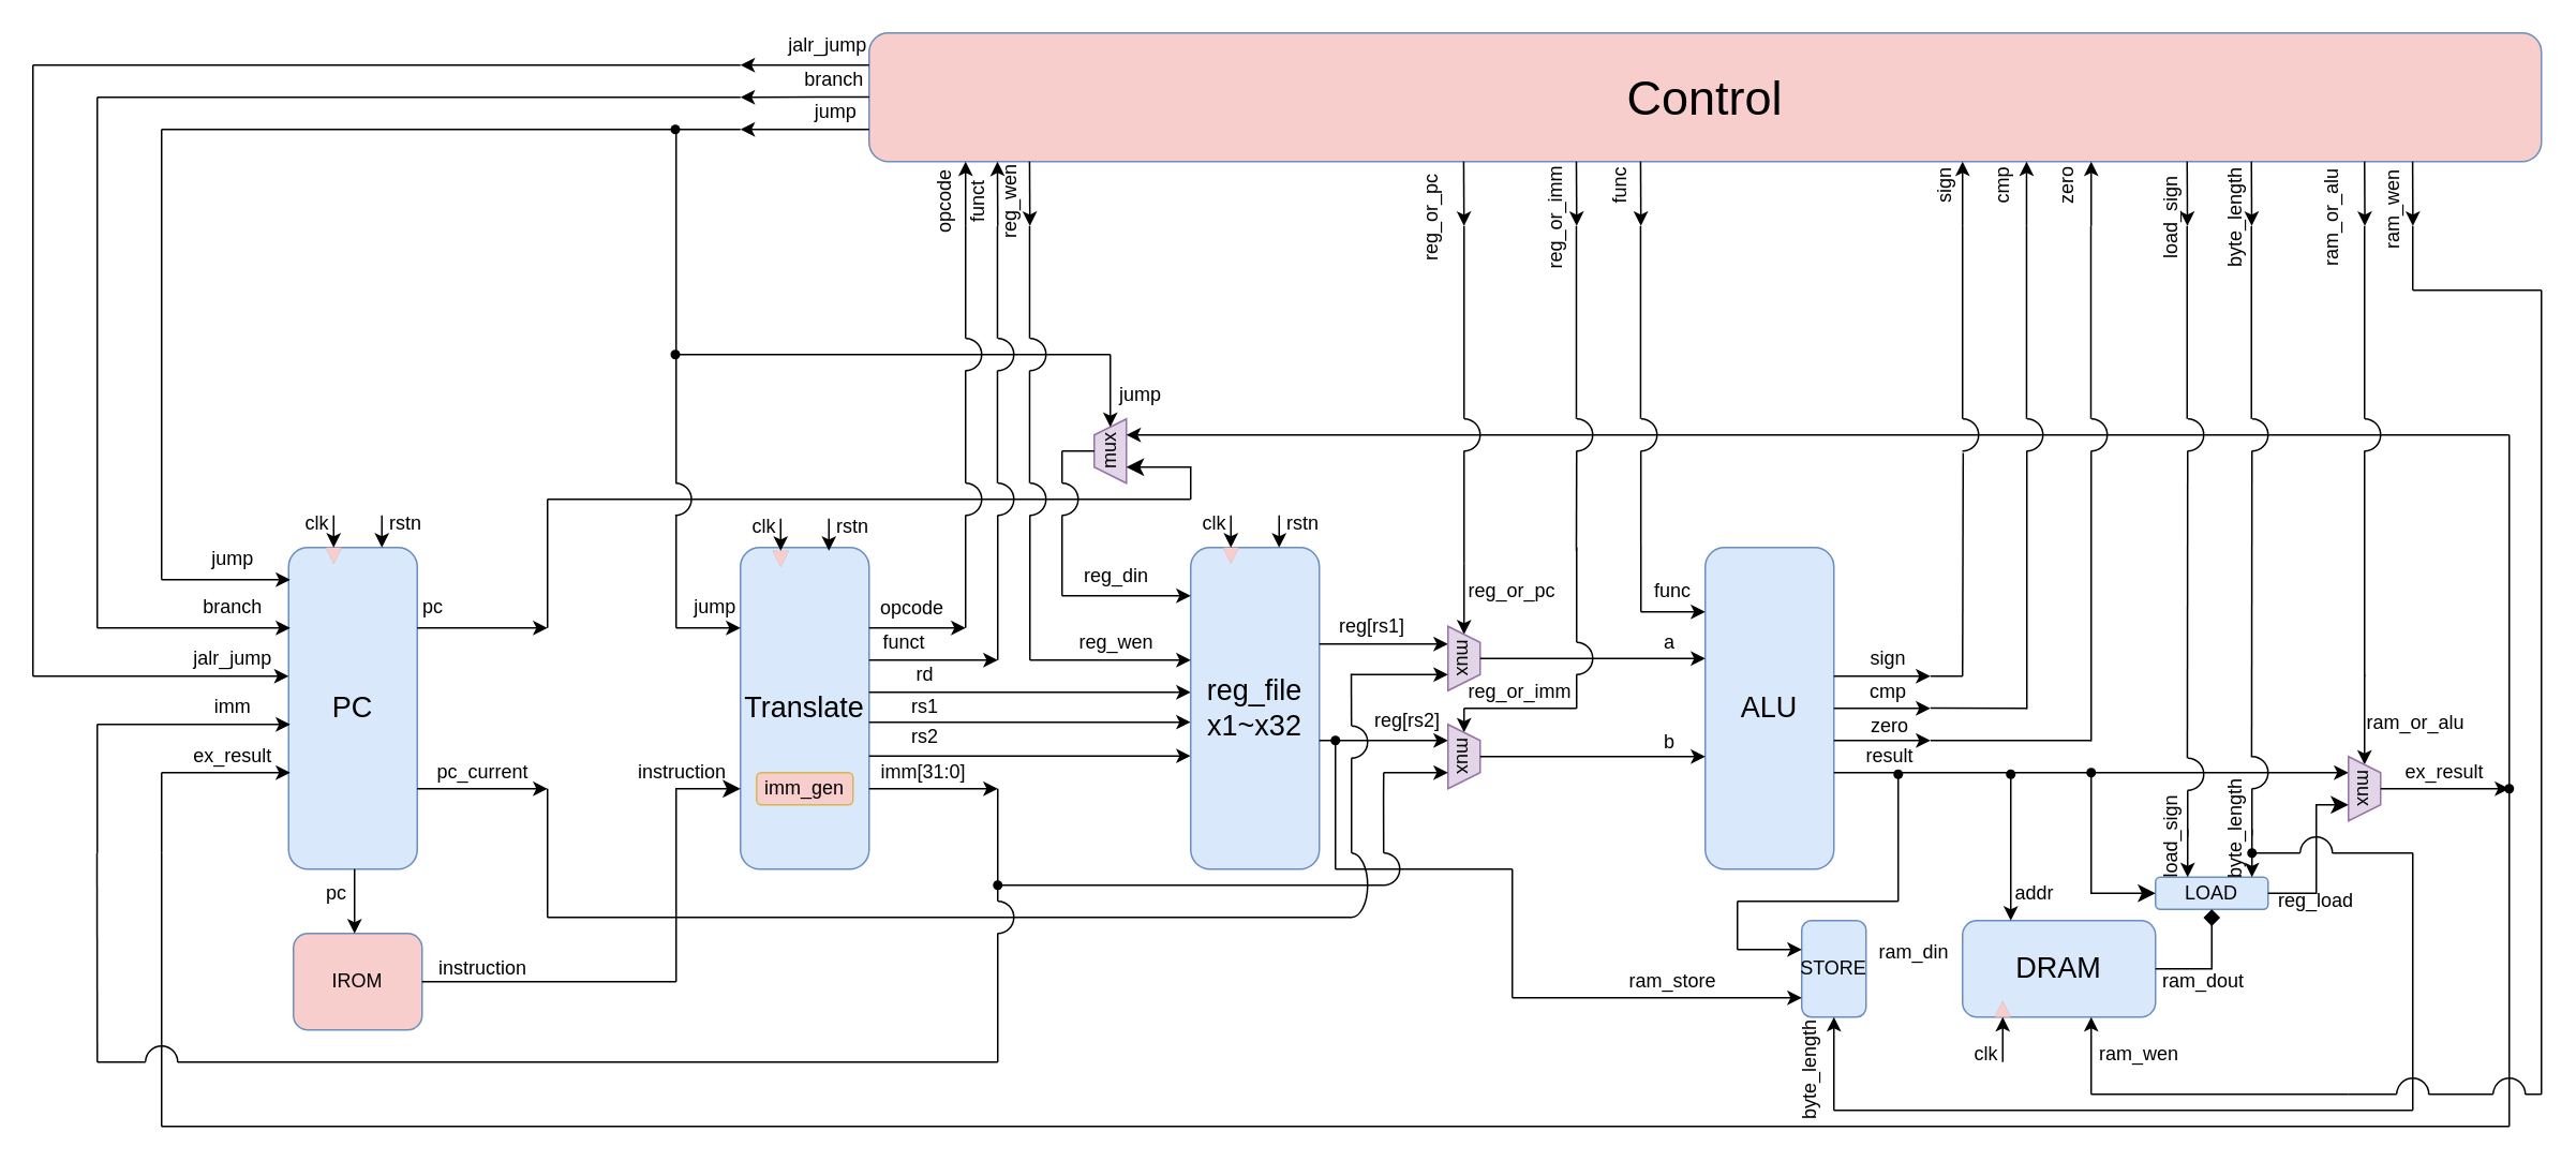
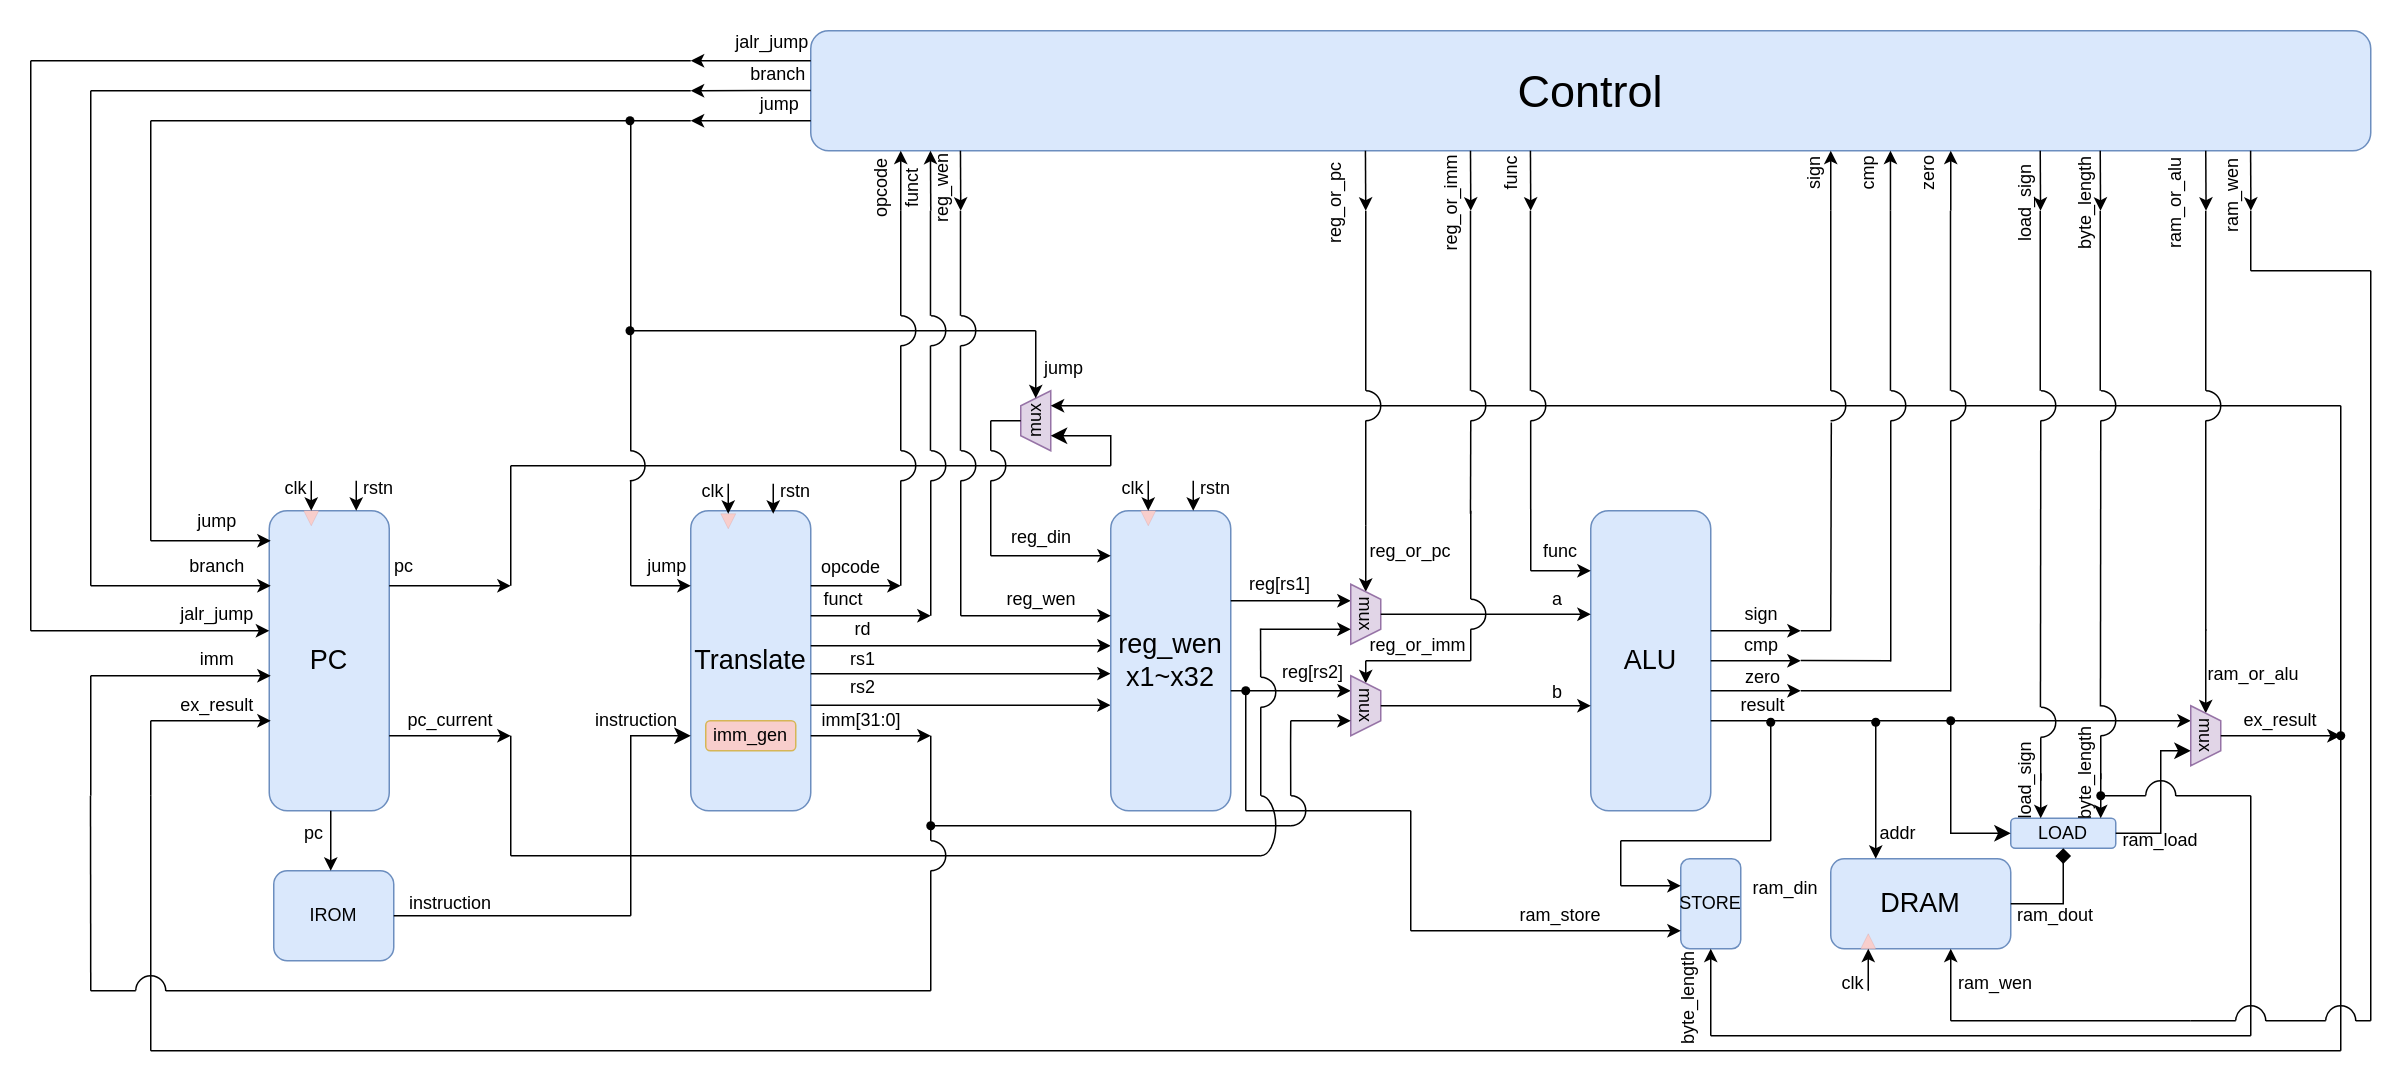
- <mxCell id="142" value="&lt;font style=&quot;font-size: 30px;&quot;&gt;Control&lt;/font&gt;" style="rounded=1;whiteSpace=wrap;html=1;fillColor=#f8cecc;strokeColor=#6c8ebf;" vertex="1" parent="1"><mxGeometry x="540" y="20" width="1040" height="80" as="geometry" /></mxCell>
+ <mxCell id="142" value="&lt;font style=&quot;font-size: 30px;&quot;&gt;Control&lt;/font&gt;" style="rounded=1;whiteSpace=wrap;html=1;fillColor=#dae8fc;strokeColor=#6c8ebf;" vertex="1" parent="1"><mxGeometry x="540" y="20" width="1040" height="80" as="geometry" /></mxCell>
- <mxCell id="48" value="&lt;div&gt;&lt;font style=&quot;font-size: 18px;&quot;&gt;reg_file&lt;/font&gt;&lt;/div&gt;&lt;font style=&quot;font-size: 18px;&quot;&gt;x1~x32&lt;/font&gt;" style="rounded=1;whiteSpace=wrap;html=1;fillColor=#dae8fc;strokeColor=#6c8ebf;" parent="1" vertex="1"><mxGeometry x="740" y="340" width="80" height="200" as="geometry" /></mxCell>
+ <mxCell id="48" value="&lt;div&gt;&lt;font style=&quot;font-size: 18px;&quot;&gt;reg_wen&lt;/font&gt;&lt;/div&gt;&lt;font style=&quot;font-size: 18px;&quot;&gt;x1~x32&lt;/font&gt;" style="rounded=1;whiteSpace=wrap;html=1;fillColor=#dae8fc;strokeColor=#6c8ebf;" parent="1" vertex="1"><mxGeometry x="740" y="340" width="80" height="200" as="geometry" /></mxCell>
- <mxCell id="108" value="reg_load" style="text;html=1;align=center;verticalAlign=middle;whiteSpace=wrap;rounded=0;" parent="1" vertex="1"><mxGeometry x="1410" y="555" width="60" height="10" as="geometry" /></mxCell>
+ <mxCell id="108" value="ram_load" style="text;html=1;align=center;verticalAlign=middle;whiteSpace=wrap;rounded=0;" parent="1" vertex="1"><mxGeometry x="1410" y="555" width="60" height="10" as="geometry" /></mxCell>
- <mxCell id="18" value="IROM" style="rounded=1;whiteSpace=wrap;html=1;fillColor=#f8cecc;strokeColor=#6c8ebf;" parent="1" vertex="1"><mxGeometry x="182" y="580" width="80" height="60" as="geometry" /></mxCell>
+ <mxCell id="18" value="IROM" style="rounded=1;whiteSpace=wrap;html=1;fillColor=#dae8fc;strokeColor=#6c8ebf;" parent="1" vertex="1"><mxGeometry x="182" y="580" width="80" height="60" as="geometry" /></mxCell>
